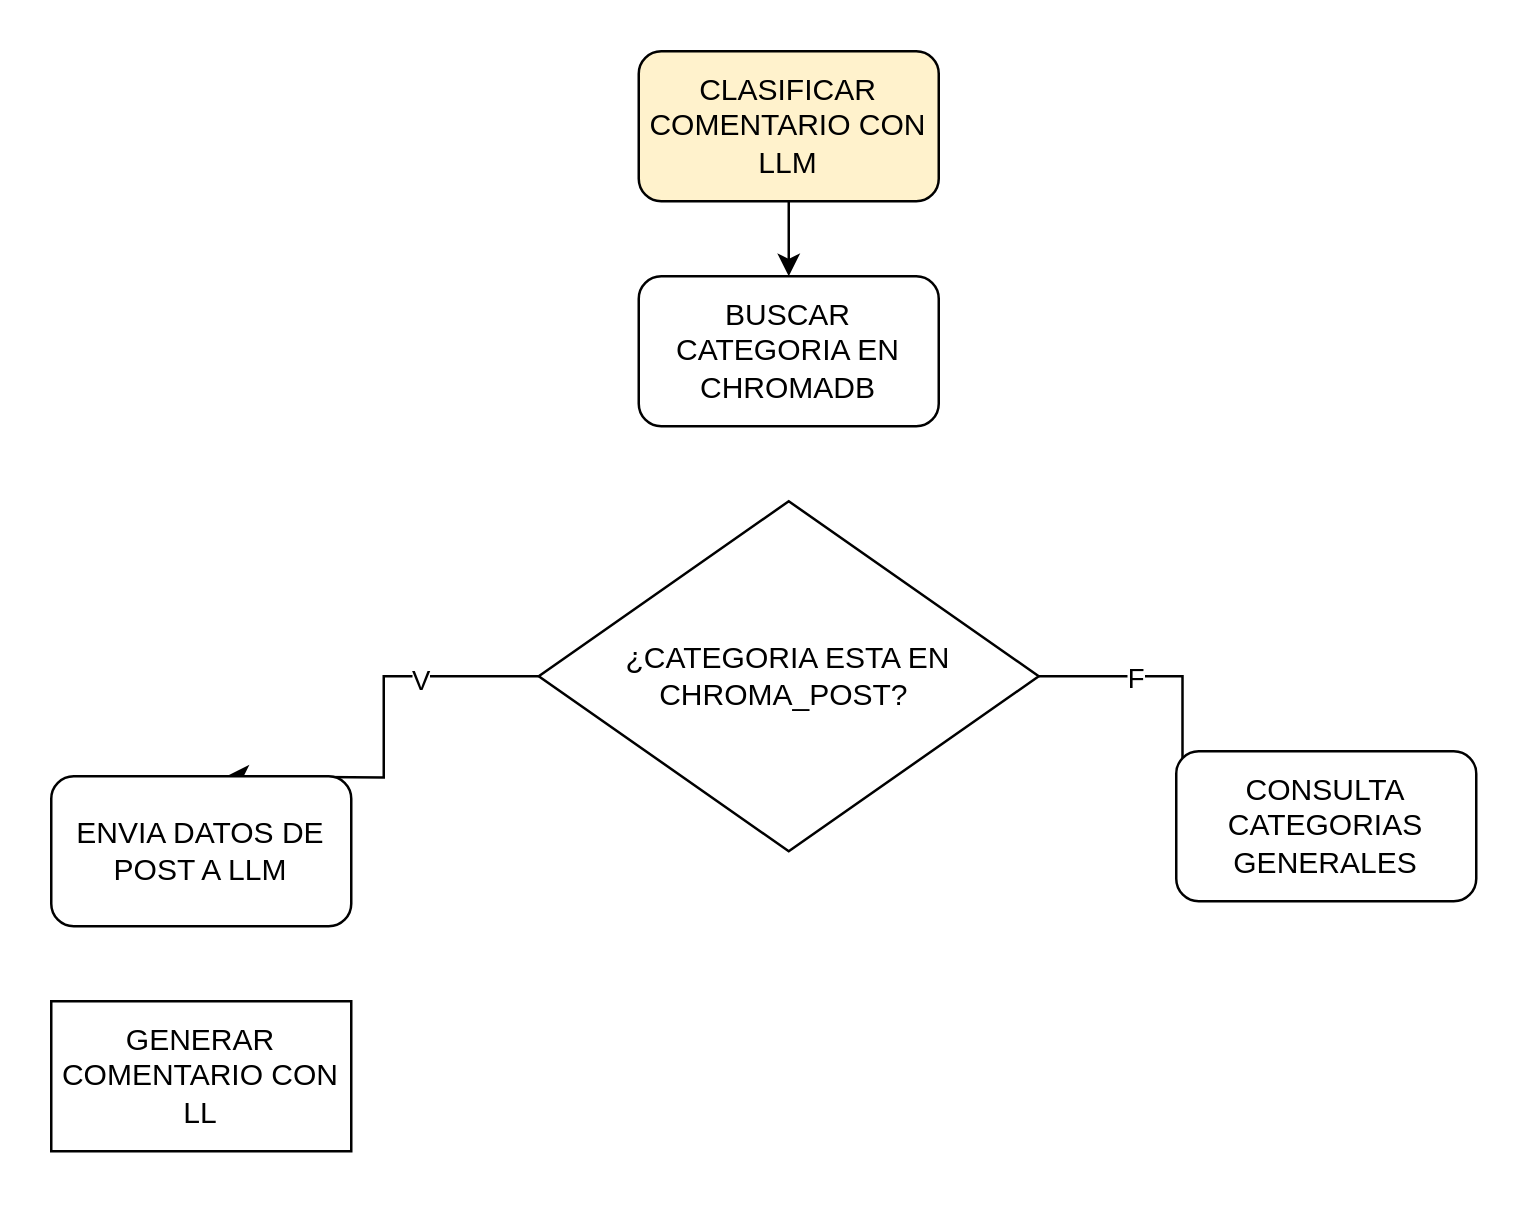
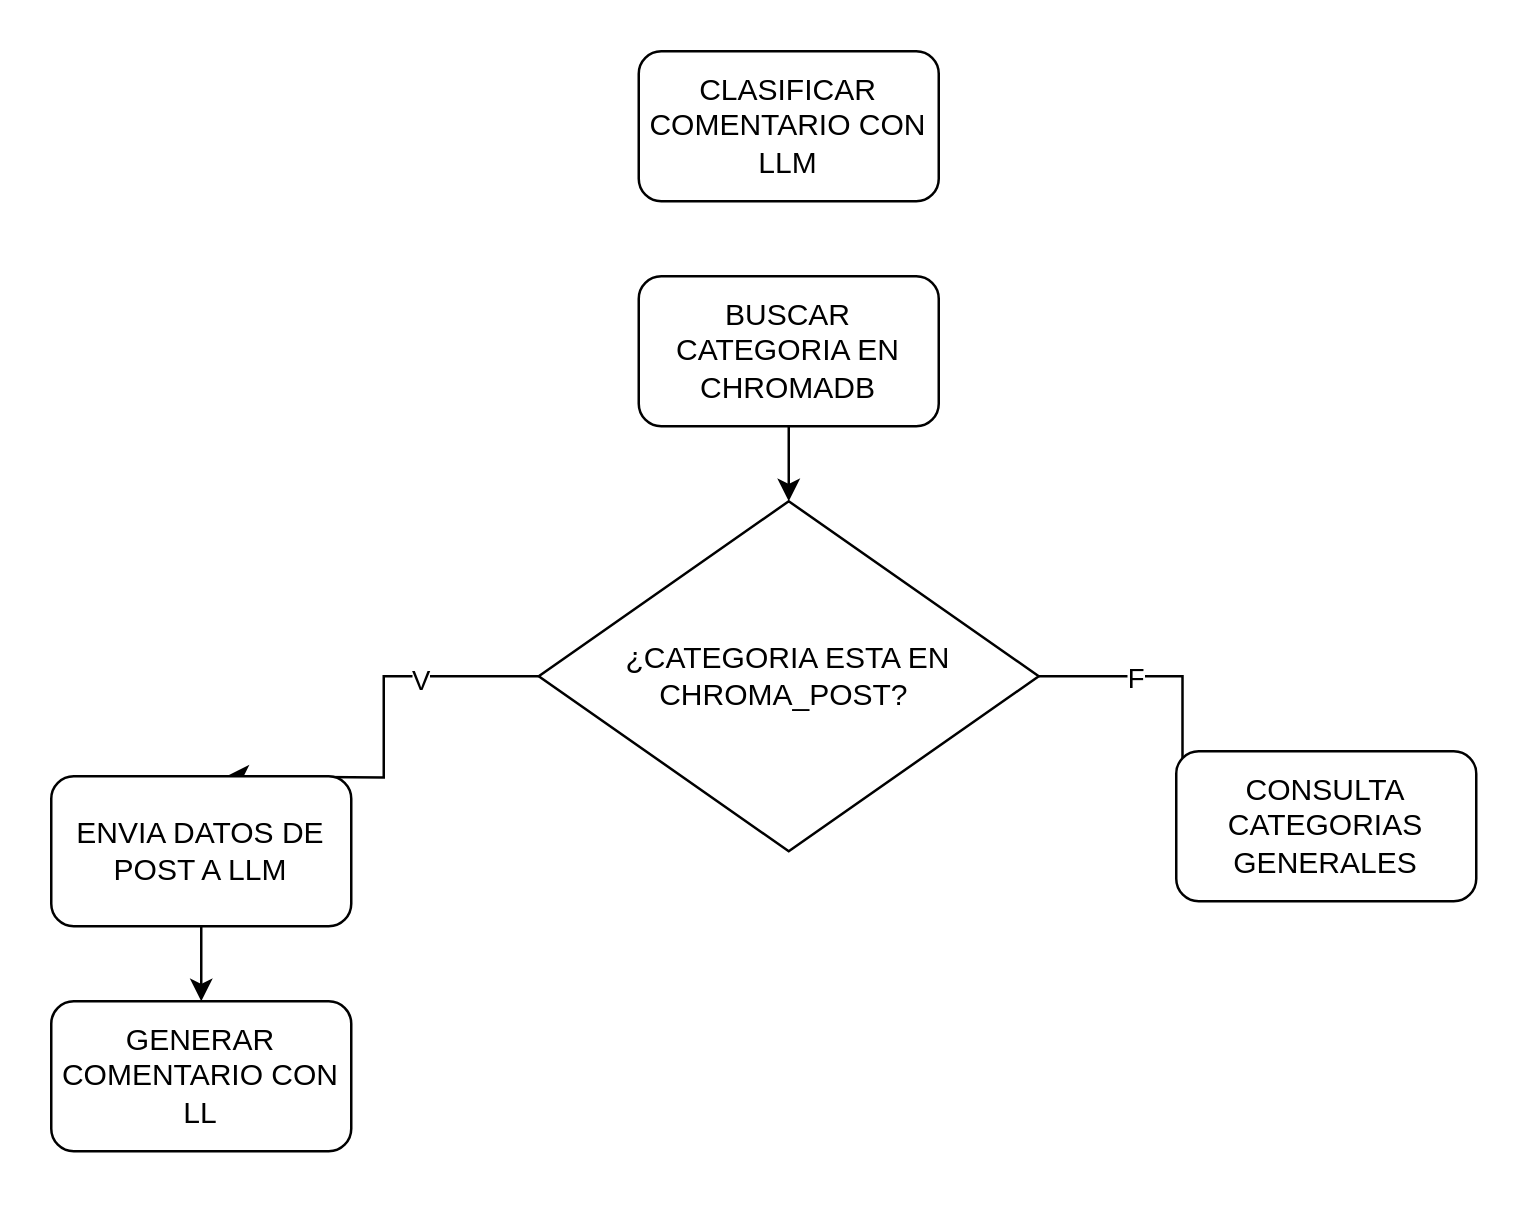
- <mxCell id="3" value="CLASIFICAR COMENTARIO CON LLM" style="rounded=1;whiteSpace=wrap;html=1;fillColor=#fff2cc;" vertex="1" parent="1"><mxGeometry x="255" y="20" width="120" height="60" as="geometry" /></mxCell>
+ <mxCell id="3" value="CLASIFICAR COMENTARIO CON LLM" style="rounded=1;whiteSpace=wrap;html=1;" vertex="1" parent="1"><mxGeometry x="255" y="20" width="120" height="60" as="geometry" /></mxCell>
- <mxCell id="2" style="edgeStyle=orthogonalEdgeStyle;rounded=0;orthogonalLoop=1;jettySize=auto;html=1;exitX=0.5;exitY=1;exitDx=0;exitDy=0;entryX=0.5;entryY=0;entryDx=0;entryDy=0;" edge="1" parent="1" source="3" target="14"><mxGeometry relative="1" as="geometry" /></mxCell>
+ <mxCell id="13" style="edgeStyle=orthogonalEdgeStyle;rounded=0;orthogonalLoop=1;jettySize=auto;html=1;exitX=0.5;exitY=1;exitDx=0;exitDy=0;entryX=0.5;entryY=0;entryDx=0;entryDy=0;" edge="1" parent="1" source="14" target="8"><mxGeometry relative="1" as="geometry" /></mxCell>
+ <mxCell id="9" style="edgeStyle=orthogonalEdgeStyle;rounded=0;orthogonalLoop=1;jettySize=auto;html=1;exitX=0.5;exitY=1;exitDx=0;exitDy=0;entryX=0.5;entryY=0;entryDx=0;entryDy=0;" edge="1" parent="1" source="10" target="12"><mxGeometry relative="1" as="geometry" /></mxCell>
- <mxCell id="12" value="GENERAR COMENTARIO CON LL" style="whiteSpace=wrap;html=1;rounded=0;" vertex="1" parent="1"><mxGeometry x="20" y="400" width="120" height="60" as="geometry" /></mxCell>
+ <mxCell id="12" value="GENERAR COMENTARIO CON LL" style="rounded=1;whiteSpace=wrap;html=1;" vertex="1" parent="1"><mxGeometry x="20" y="400" width="120" height="60" as="geometry" /></mxCell>
